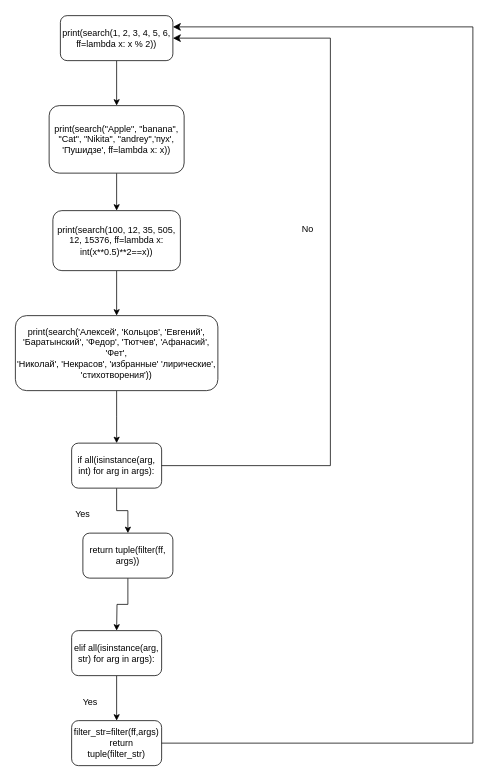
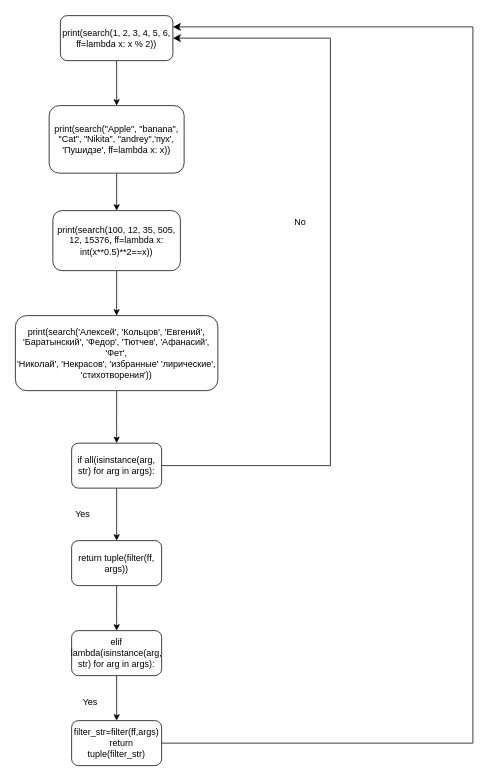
- <mxCell id="15" value="No" style="text;html=1;align=center;verticalAlign=middle;whiteSpace=wrap;rounded=0;" vertex="1" parent="1"><mxGeometry x="380" y="290" width="60" height="30" as="geometry" /></mxCell>
+ <mxCell id="15" value="No" style="text;html=1;align=center;verticalAlign=middle;whiteSpace=wrap;rounded=0;" vertex="1" parent="1"><mxGeometry x="370" y="280" width="60" height="30" as="geometry" /></mxCell>
- <mxCell id="11" value="if all(isinstance(arg, int) for arg in args):" style="rounded=1;whiteSpace=wrap;html=1;" vertex="1" parent="1"><mxGeometry x="95" y="590" width="120" height="60" as="geometry" /></mxCell>
+ <mxCell id="11" value="if all(isinstance(arg, str) for arg in args):" style="rounded=1;whiteSpace=wrap;html=1;" vertex="1" parent="1"><mxGeometry x="95" y="590" width="120" height="60" as="geometry" /></mxCell>
- <mxCell id="13" value="return tuple(filter(ff, args))" style="rounded=1;whiteSpace=wrap;html=1;" vertex="1" parent="1"><mxGeometry x="110" y="710" width="120" height="60" as="geometry" /></mxCell>
+ <mxCell id="13" value="return tuple(filter(ff, args))" style="rounded=1;whiteSpace=wrap;html=1;" vertex="1" parent="1"><mxGeometry x="95" y="720" width="120" height="60" as="geometry" /></mxCell>
- <mxCell id="18" value="elif all(isinstance(arg, str) for arg in args):" style="rounded=1;whiteSpace=wrap;html=1;" vertex="1" parent="1"><mxGeometry x="95" y="840" width="120" height="60" as="geometry" /></mxCell>
+ <mxCell id="18" value="elif lambda(isinstance(arg, str) for arg in args):" style="rounded=1;whiteSpace=wrap;html=1;" vertex="1" parent="1"><mxGeometry x="95" y="840" width="120" height="60" as="geometry" /></mxCell>
